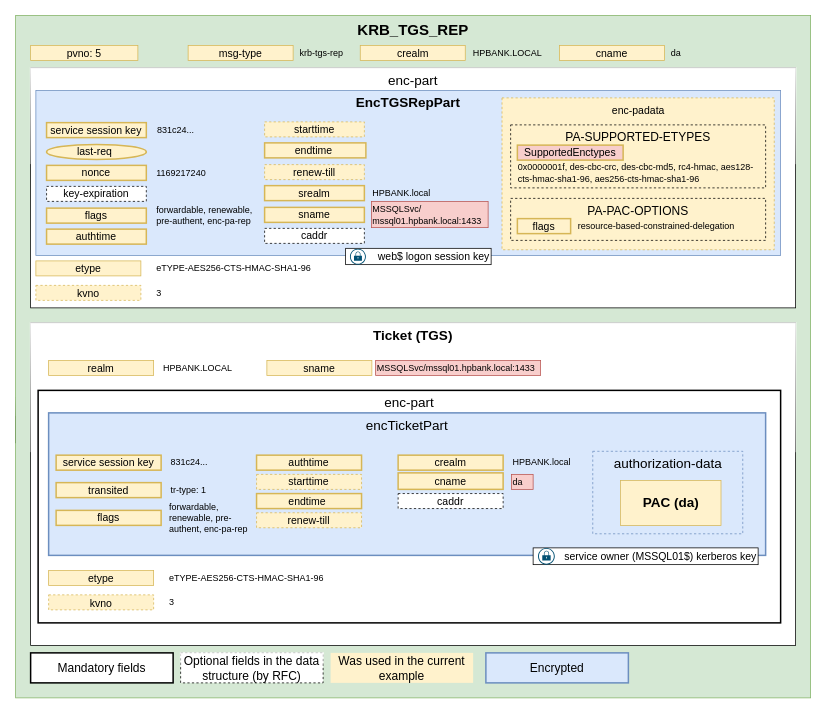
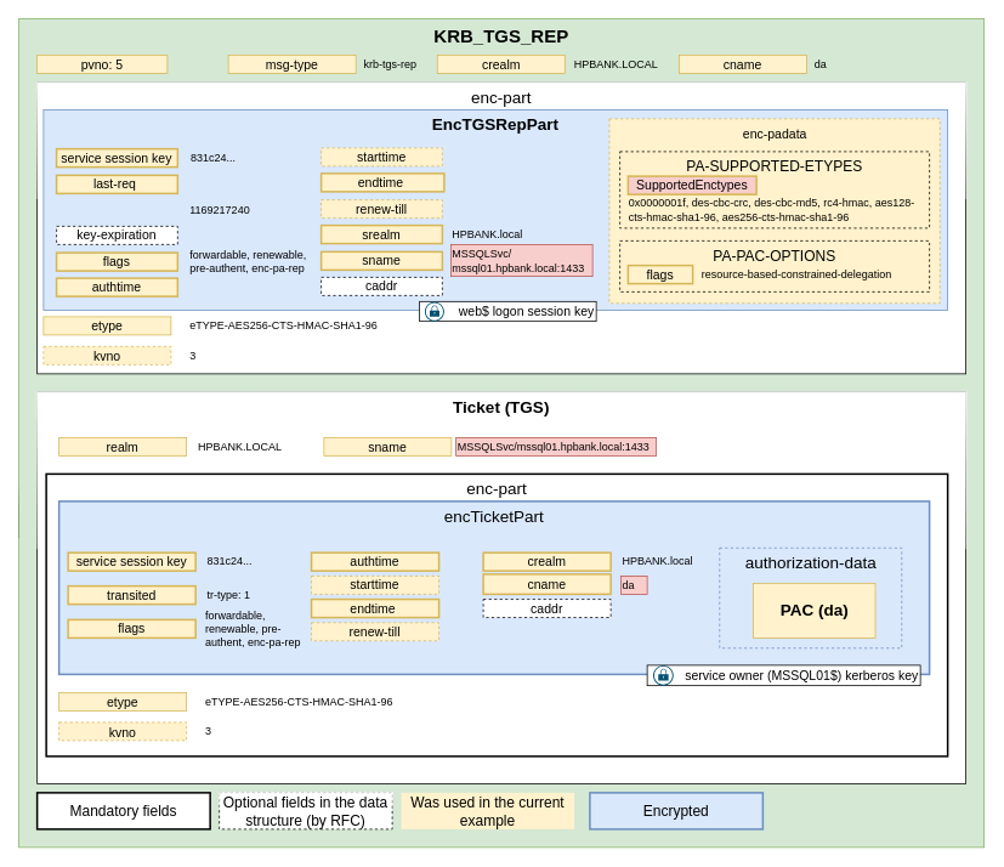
- <mxCell id="49" value="&lt;font style=&quot;font-size: 14px;&quot;&gt;last-req&amp;nbsp;&lt;/font&gt;" style="ellipse;whiteSpace=wrap;html=1;fontSize=14;strokeWidth=2;fillColor=#fff2cc;strokeColor=#d6b656;" parent="1" vertex="1"><mxGeometry x="61.251" y="192" width="133.011" height="20.0" as="geometry" /></mxCell>
+ <mxCell id="49" value="&lt;font style=&quot;font-size: 14px;&quot;&gt;last-req&amp;nbsp;&lt;/font&gt;" style="rounded=0;whiteSpace=wrap;html=1;fontSize=14;strokeWidth=2;fillColor=#fff2cc;strokeColor=#d6b656;" parent="1" vertex="1"><mxGeometry x="61.251" y="192" width="133.011" height="20.0" as="geometry" /></mxCell>
- <mxCell id="50" value="&lt;font style=&quot;font-size: 14px;&quot;&gt;nonce&lt;/font&gt;" style="rounded=0;whiteSpace=wrap;html=1;fontSize=14;strokeWidth=2;fillColor=#fff2cc;strokeColor=#d6b656;" parent="1" vertex="1"><mxGeometry x="61.251" y="220" width="133.011" height="20.0" as="geometry" /></mxCell>
